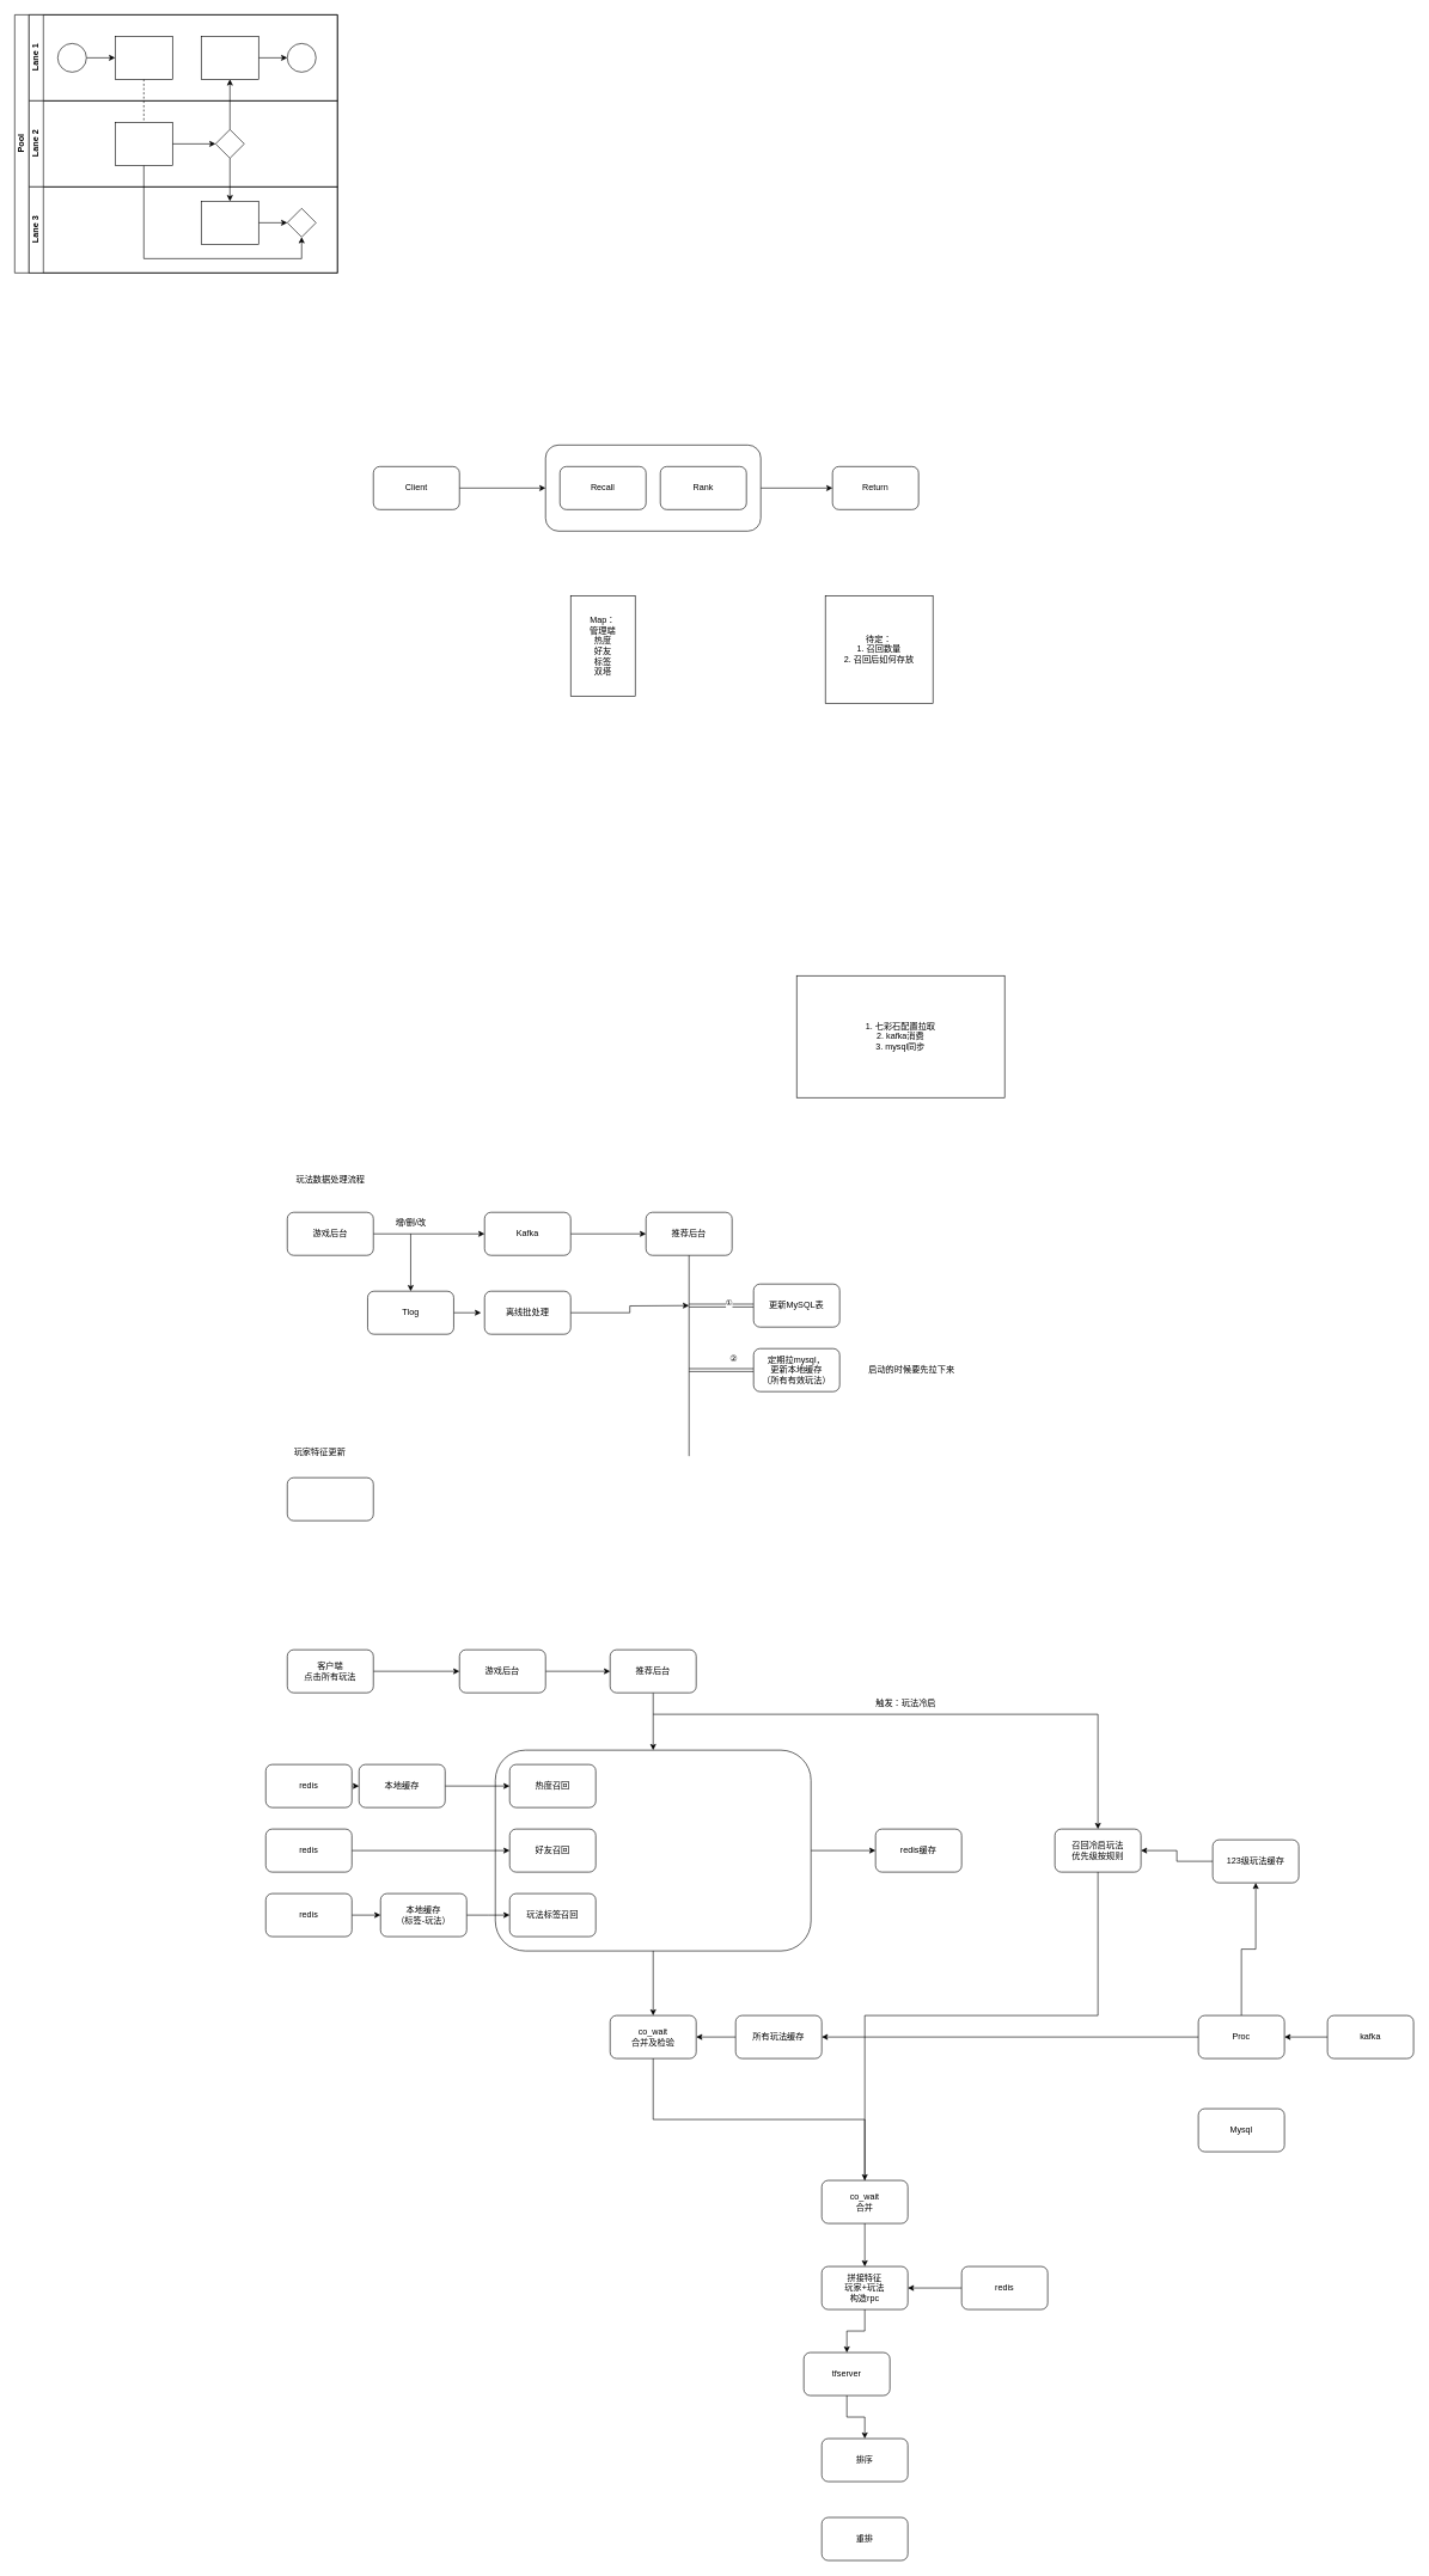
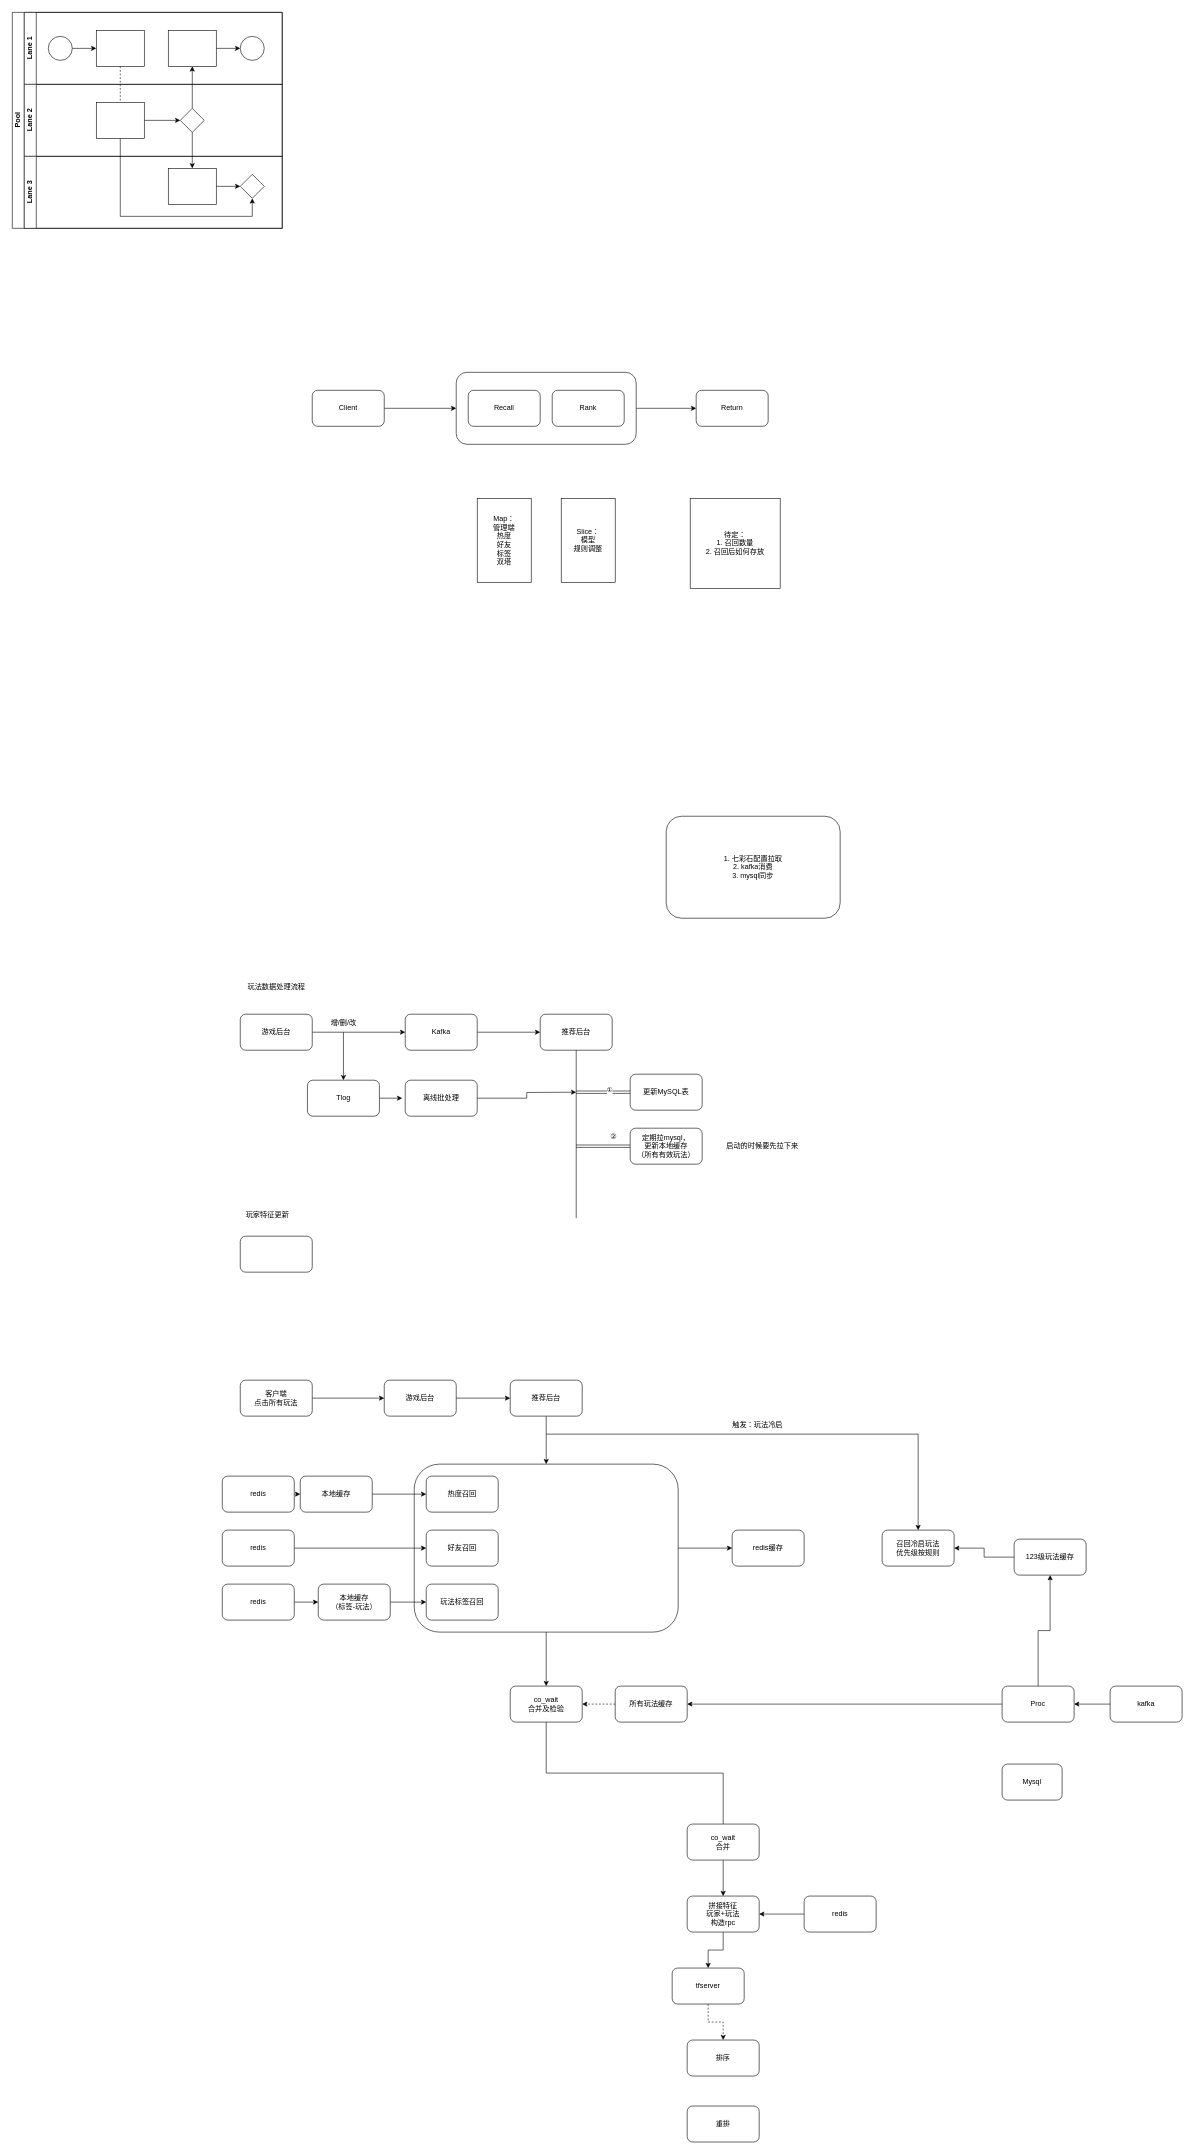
+ <mxCell id="30" value="Slice：&lt;br&gt;模型&lt;br&gt;规则调整" style="rounded=0;whiteSpace=wrap;html=1;" vertex="1" parent="1"><mxGeometry x="935" y="830" width="90" height="140" as="geometry" /></mxCell>
- <mxCell id="52" value="1. 七彩石配置拉取&lt;br&gt;2. kafka消费&lt;br&gt;3. mysql同步" style="whiteSpace=wrap;html=1;rounded=0;" vertex="1" parent="1"><mxGeometry x="1110" y="1360" width="290" height="170" as="geometry" /></mxCell>
+ <mxCell id="52" value="1. 七彩石配置拉取&lt;br&gt;2. kafka消费&lt;br&gt;3. mysql同步" style="rounded=1;whiteSpace=wrap;html=1;" vertex="1" parent="1"><mxGeometry x="1110" y="1360" width="290" height="170" as="geometry" /></mxCell>
- <mxCell id="83" style="edgeStyle=elbowEdgeStyle;rounded=0;orthogonalLoop=1;jettySize=auto;html=1;exitX=0.5;exitY=1;exitDx=0;exitDy=0;elbow=vertical;entryX=0.5;entryY=0;entryDx=0;entryDy=0;" edge="1" parent="1" source="84" target="89"><mxGeometry relative="1" as="geometry"><mxPoint x="1200" y="3050" as="targetPoint" /><Array as="points"><mxPoint x="1370" y="2810" /></Array></mxGeometry></mxCell>
- <mxCell id="80" style="edgeStyle=orthogonalEdgeStyle;rounded=0;orthogonalLoop=1;jettySize=auto;html=1;exitX=0;exitY=0.5;exitDx=0;exitDy=0;" edge="1" parent="1" source="81" target="79"><mxGeometry relative="1" as="geometry" /></mxCell>
+ <mxCell id="80" style="edgeStyle=orthogonalEdgeStyle;rounded=0;orthogonalLoop=1;jettySize=auto;html=1;exitX=0;exitY=0.5;exitDx=0;exitDy=0;dashed=1;" edge="1" parent="1" source="81" target="79"><mxGeometry relative="1" as="geometry" /></mxCell>
- <mxCell id="103" value="Mysql" style="rounded=1;whiteSpace=wrap;html=1;" vertex="1" parent="1"><mxGeometry x="1670" y="2940" width="120" height="60" as="geometry" /></mxCell>
+ <mxCell id="103" value="Mysql" style="rounded=1;whiteSpace=wrap;html=1;" vertex="1" parent="1"><mxGeometry x="1670" y="2940" width="100" height="60" as="geometry" /></mxCell>
- <mxCell id="94" style="edgeStyle=orthogonalEdgeStyle;rounded=0;orthogonalLoop=1;jettySize=auto;html=1;exitX=0.5;exitY=1;exitDx=0;exitDy=0;entryX=0.5;entryY=0;entryDx=0;entryDy=0;" edge="1" parent="1" source="95" target="96"><mxGeometry relative="1" as="geometry" /></mxCell>
+ <mxCell id="94" style="edgeStyle=orthogonalEdgeStyle;rounded=0;orthogonalLoop=1;jettySize=auto;html=1;exitX=0.5;exitY=1;exitDx=0;exitDy=0;entryX=0.5;entryY=0;entryDx=0;entryDy=0;dashed=1;" edge="1" parent="1" source="95" target="96"><mxGeometry relative="1" as="geometry" /></mxCell>
